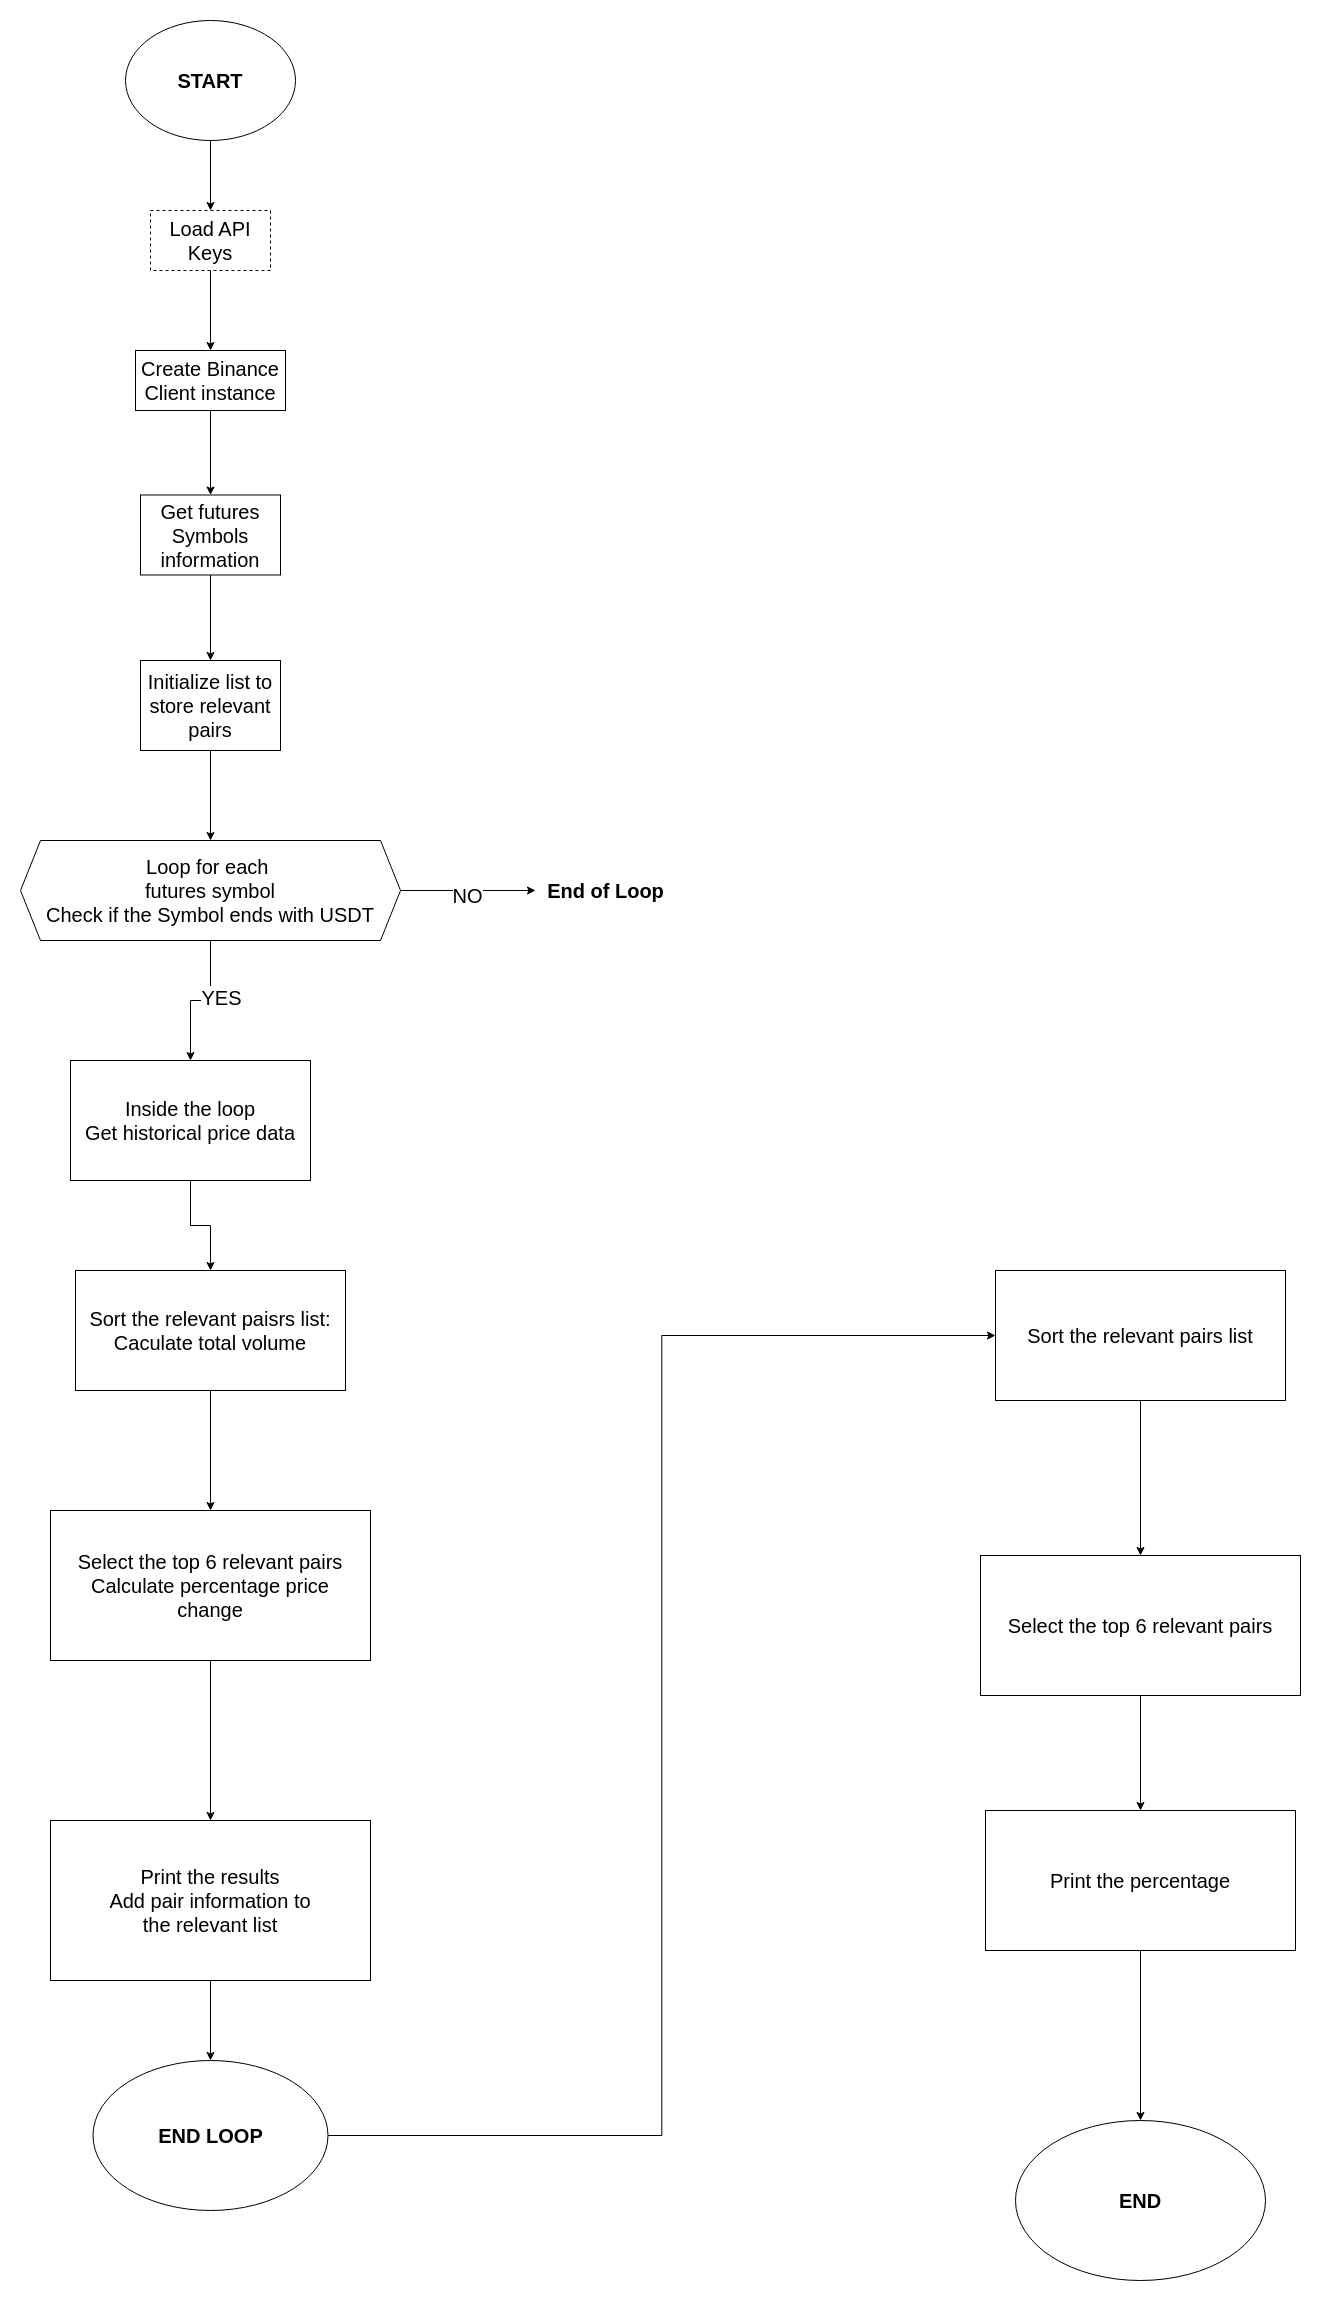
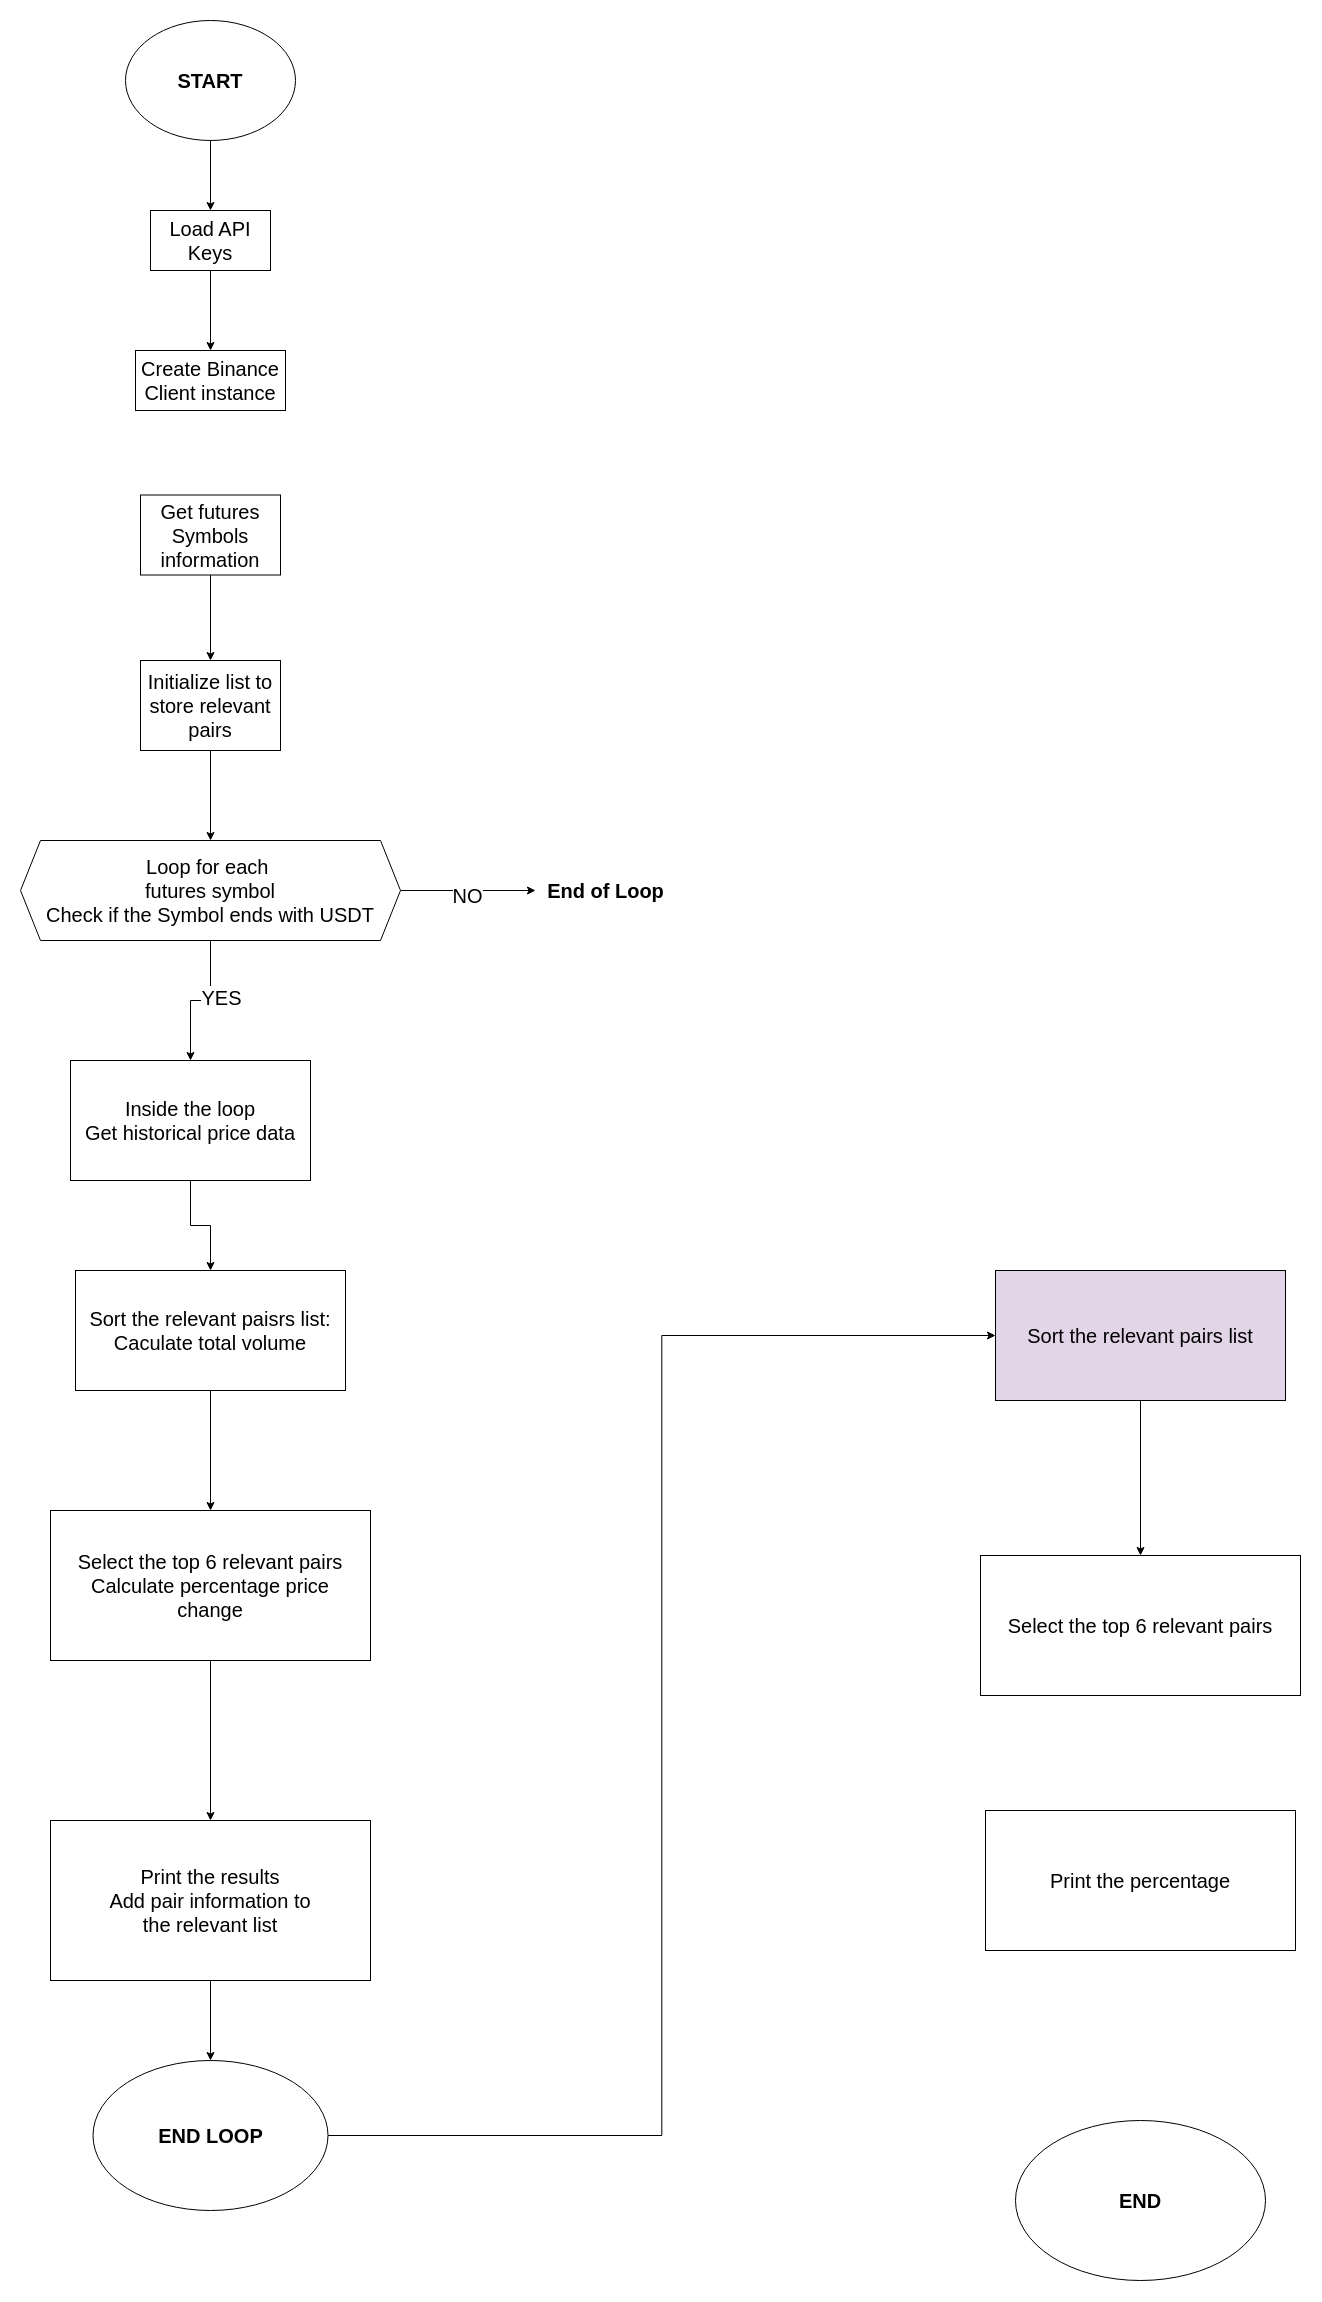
- <mxCell id="5" value="&lt;font style=&quot;font-size: 20px;&quot;&gt;Load API Keys&lt;/font&gt;" style="rounded=0;whiteSpace=wrap;html=1;dashed=1;" parent="1" vertex="1"><mxGeometry x="150" y="210" width="120" height="60" as="geometry" /></mxCell>
+ <mxCell id="5" value="&lt;font style=&quot;font-size: 20px;&quot;&gt;Load API Keys&lt;/font&gt;" style="rounded=0;whiteSpace=wrap;html=1;" parent="1" vertex="1"><mxGeometry x="150" y="210" width="120" height="60" as="geometry" /></mxCell>
- <mxCell id="6" style="edgeStyle=orthogonalEdgeStyle;rounded=0;orthogonalLoop=1;jettySize=auto;html=1;entryX=0.5;entryY=0;entryDx=0;entryDy=0;" parent="1" source="7" target="9" edge="1"><mxGeometry relative="1" as="geometry" /></mxCell>
- <mxCell id="30" value="&lt;font style=&quot;font-size: 20px;&quot;&gt;Sort the relevant pairs list&lt;/font&gt;" style="rounded=0;whiteSpace=wrap;html=1;" parent="1" vertex="1"><mxGeometry x="995" y="1270" width="290" height="130" as="geometry" /></mxCell>
+ <mxCell id="30" value="&lt;font style=&quot;font-size: 20px;&quot;&gt;Sort the relevant pairs list&lt;/font&gt;" style="rounded=0;whiteSpace=wrap;html=1;fillColor=#e1d5e7;" parent="1" vertex="1"><mxGeometry x="995" y="1270" width="290" height="130" as="geometry" /></mxCell>
- <mxCell id="31" style="edgeStyle=orthogonalEdgeStyle;rounded=0;orthogonalLoop=1;jettySize=auto;html=1;entryX=0.5;entryY=0;entryDx=0;entryDy=0;" parent="1" source="32" target="34" edge="1"><mxGeometry relative="1" as="geometry" /></mxCell>
- <mxCell id="33" style="edgeStyle=orthogonalEdgeStyle;rounded=0;orthogonalLoop=1;jettySize=auto;html=1;entryX=0.5;entryY=0;entryDx=0;entryDy=0;" parent="1" source="34" target="35" edge="1"><mxGeometry relative="1" as="geometry" /></mxCell>
